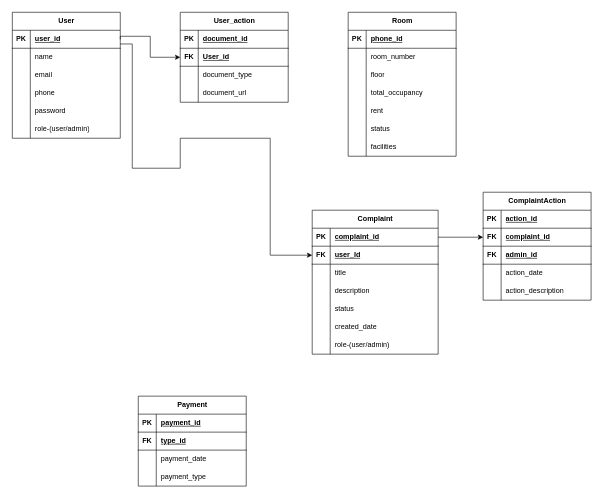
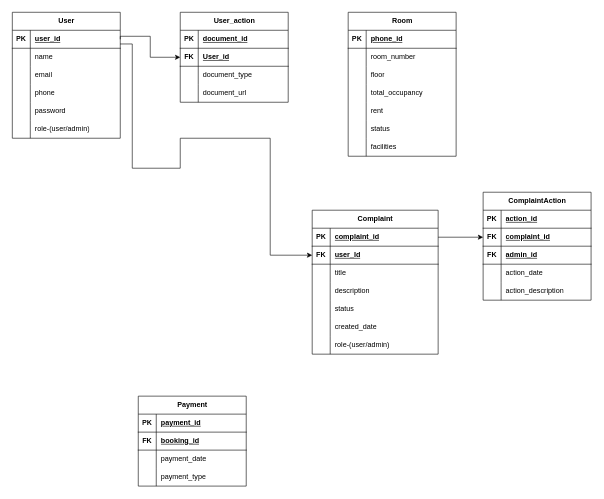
- <mxCell id="78" value="type_id" style="shape=partialRectangle;connectable=0;fillColor=none;top=0;left=0;bottom=0;right=0;align=left;spacingLeft=6;fontStyle=5;overflow=hidden;whiteSpace=wrap;html=1;" vertex="1" parent="76"><mxGeometry x="30" width="150" height="30" as="geometry"><mxRectangle width="150" height="30" as="alternateBounds" /></mxGeometry></mxCell>
+ <mxCell id="78" value="booking_id" style="shape=partialRectangle;connectable=0;fillColor=none;top=0;left=0;bottom=0;right=0;align=left;spacingLeft=6;fontStyle=5;overflow=hidden;whiteSpace=wrap;html=1;" vertex="1" parent="76"><mxGeometry x="30" width="150" height="30" as="geometry"><mxRectangle width="150" height="30" as="alternateBounds" /></mxGeometry></mxCell>
